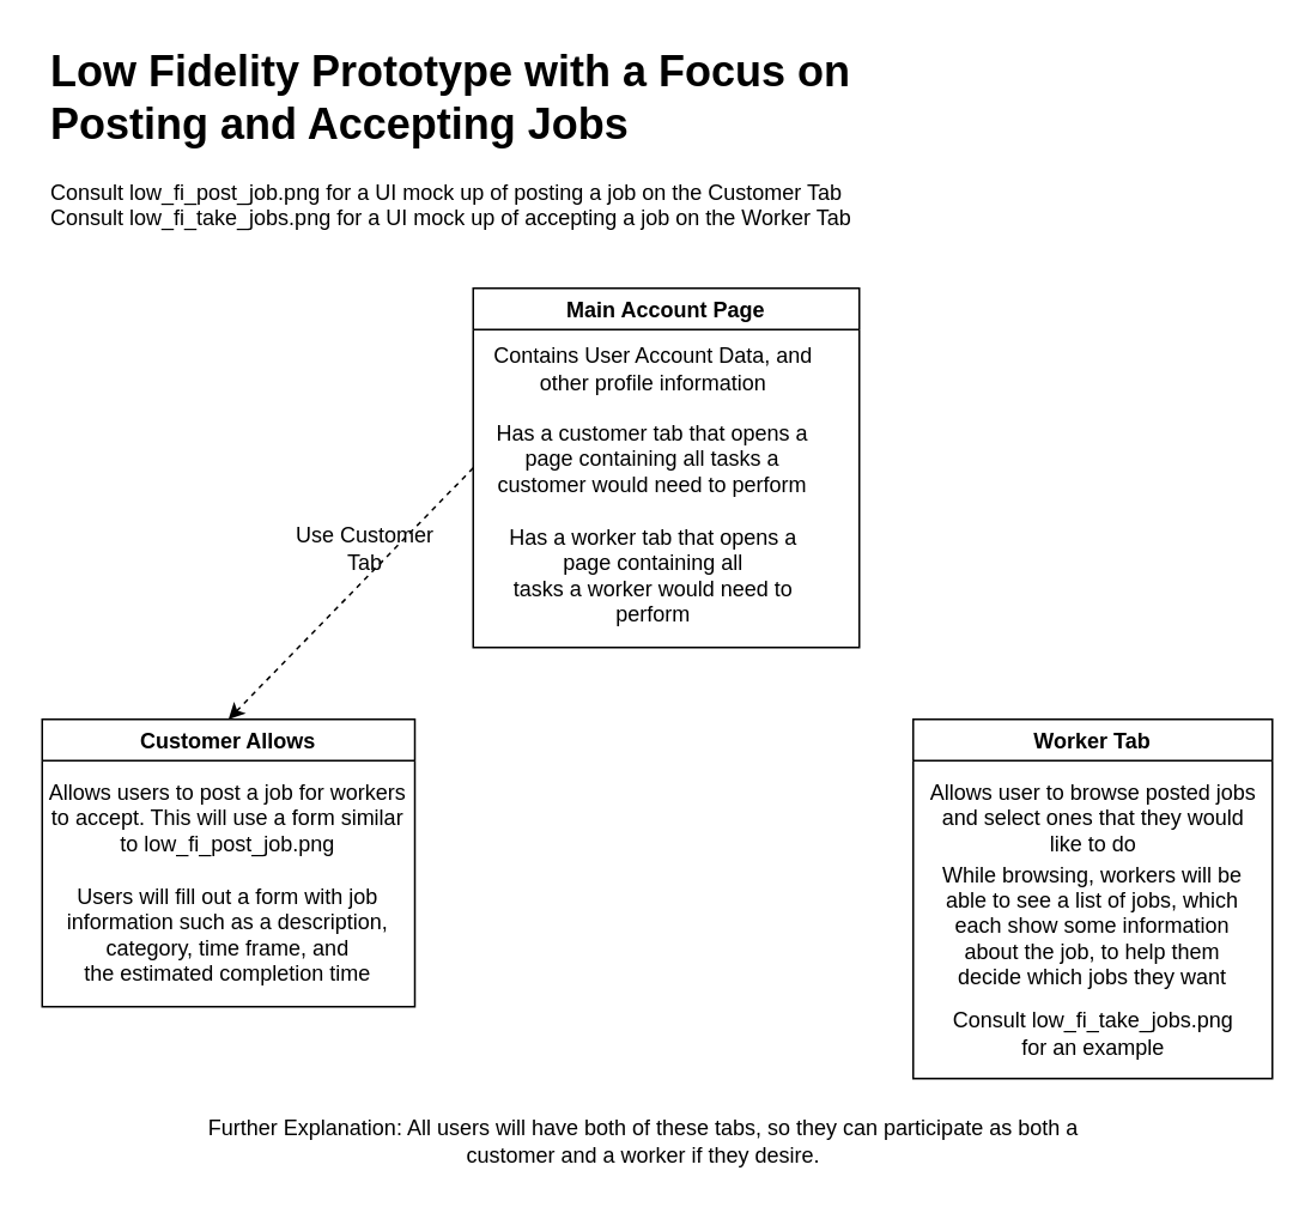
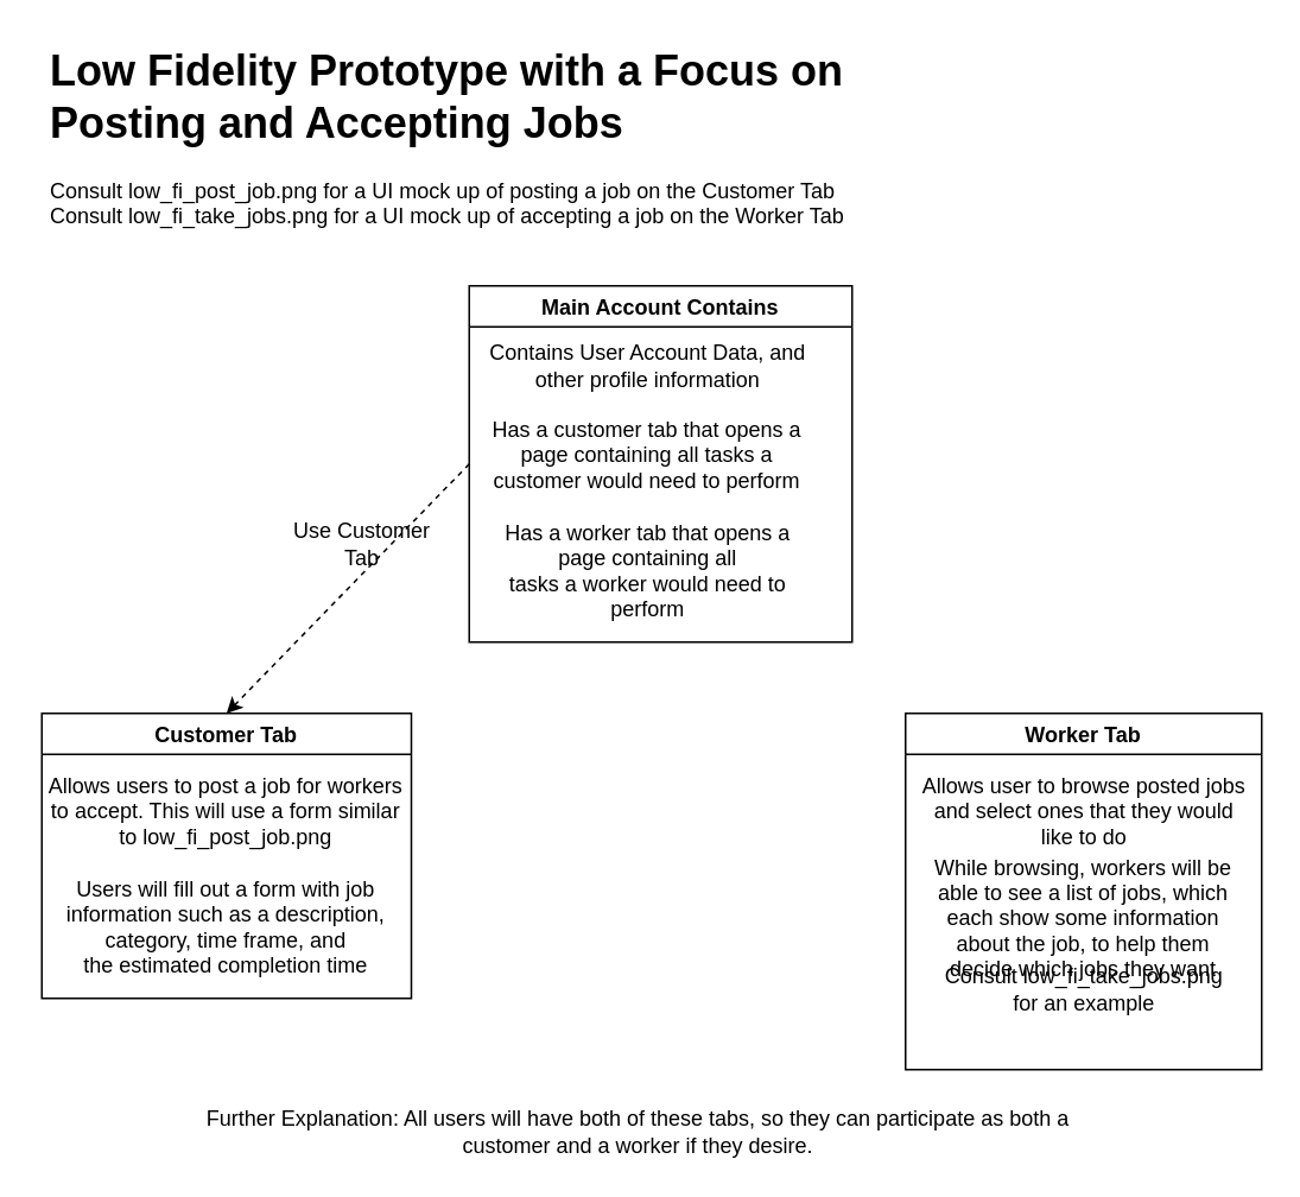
- <mxCell id="2" value="Main Account Page" style="swimlane;" vertex="1" parent="1"><mxGeometry x="263" y="160" width="215" height="200" as="geometry" /></mxCell>
+ <mxCell id="2" value="Main Account Contains" style="swimlane;" vertex="1" parent="1"><mxGeometry x="263" y="160" width="215" height="200" as="geometry" /></mxCell>
- <mxCell id="6" value="Customer Allows" style="swimlane;" vertex="1" parent="1"><mxGeometry x="23" y="400" width="207.5" height="160" as="geometry" /></mxCell>
+ <mxCell id="6" value="Customer Tab" style="swimlane;" vertex="1" parent="1"><mxGeometry x="23" y="400" width="207.5" height="160" as="geometry" /></mxCell>
- <mxCell id="12" value="Consult&amp;nbsp;&lt;span style=&quot;text-align: left&quot;&gt;low_fi_take_jobs.png&lt;br&gt;for an example&lt;br&gt;&lt;/span&gt;" style="text;html=1;align=center;verticalAlign=middle;resizable=0;points=[];autosize=1;strokeColor=none;fillColor=none;" vertex="1" parent="9"><mxGeometry x="15" y="160" width="170" height="30" as="geometry" /></mxCell>
+ <mxCell id="12" value="Consult&amp;nbsp;&lt;span style=&quot;text-align: left&quot;&gt;low_fi_take_jobs.png&lt;br&gt;for an example&lt;br&gt;&lt;/span&gt;" style="text;html=1;align=center;verticalAlign=middle;resizable=0;points=[];autosize=1;strokeColor=none;fillColor=none;" vertex="1" parent="9"><mxGeometry x="15" y="140" width="170" height="30" as="geometry" /></mxCell>
